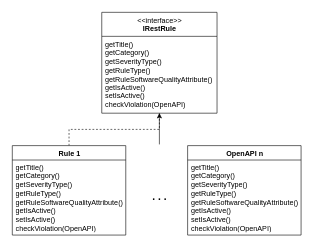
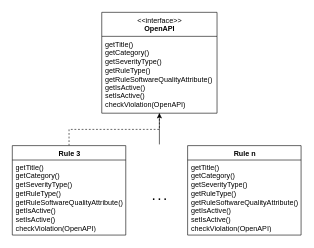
- <mxCell id="3" value="&amp;lt;&amp;lt;interface&amp;gt;&amp;gt;&lt;br&gt;&lt;b&gt;IRestRule&lt;/b&gt;" style="swimlane;fontStyle=0;align=center;verticalAlign=top;childLayout=stackLayout;horizontal=1;startSize=40;horizontalStack=0;resizeParent=1;resizeParentMax=0;resizeLast=0;collapsible=0;marginBottom=0;html=1;" vertex="1" parent="1"><mxGeometry x="169" y="20" width="192" height="168" as="geometry" /></mxCell>
+ <mxCell id="3" value="&amp;lt;&amp;lt;interface&amp;gt;&amp;gt;&lt;br&gt;&lt;b&gt;OpenAPI&lt;/b&gt;" style="swimlane;fontStyle=0;align=center;verticalAlign=top;childLayout=stackLayout;horizontal=1;startSize=40;horizontalStack=0;resizeParent=1;resizeParentMax=0;resizeLast=0;collapsible=0;marginBottom=0;html=1;" vertex="1" parent="1"><mxGeometry x="169" y="20" width="192" height="168" as="geometry" /></mxCell>
- <mxCell id="6" value="&lt;b&gt;Rule 1&lt;/b&gt;" style="swimlane;fontStyle=0;align=center;verticalAlign=top;childLayout=stackLayout;horizontal=1;startSize=24;horizontalStack=0;resizeParent=1;resizeParentMax=0;resizeLast=0;collapsible=0;marginBottom=0;html=1;" vertex="1" parent="1"><mxGeometry x="20" y="242" width="189" height="149" as="geometry" /></mxCell>
+ <mxCell id="6" value="&lt;b&gt;Rule 3&lt;/b&gt;" style="swimlane;fontStyle=0;align=center;verticalAlign=top;childLayout=stackLayout;horizontal=1;startSize=24;horizontalStack=0;resizeParent=1;resizeParentMax=0;resizeLast=0;collapsible=0;marginBottom=0;html=1;" vertex="1" parent="1"><mxGeometry x="20" y="242" width="189" height="149" as="geometry" /></mxCell>
- <mxCell id="8" value="&lt;b&gt;OpenAPI n&lt;/b&gt;" style="swimlane;fontStyle=0;align=center;verticalAlign=top;childLayout=stackLayout;horizontal=1;startSize=24;horizontalStack=0;resizeParent=1;resizeParentMax=0;resizeLast=0;collapsible=0;marginBottom=0;html=1;" vertex="1" parent="1"><mxGeometry x="312" y="242" width="189" height="149" as="geometry" /></mxCell>
+ <mxCell id="8" value="&lt;b&gt;Rule n&lt;/b&gt;" style="swimlane;fontStyle=0;align=center;verticalAlign=top;childLayout=stackLayout;horizontal=1;startSize=24;horizontalStack=0;resizeParent=1;resizeParentMax=0;resizeLast=0;collapsible=0;marginBottom=0;html=1;" vertex="1" parent="1"><mxGeometry x="312" y="242" width="189" height="149" as="geometry" /></mxCell>
